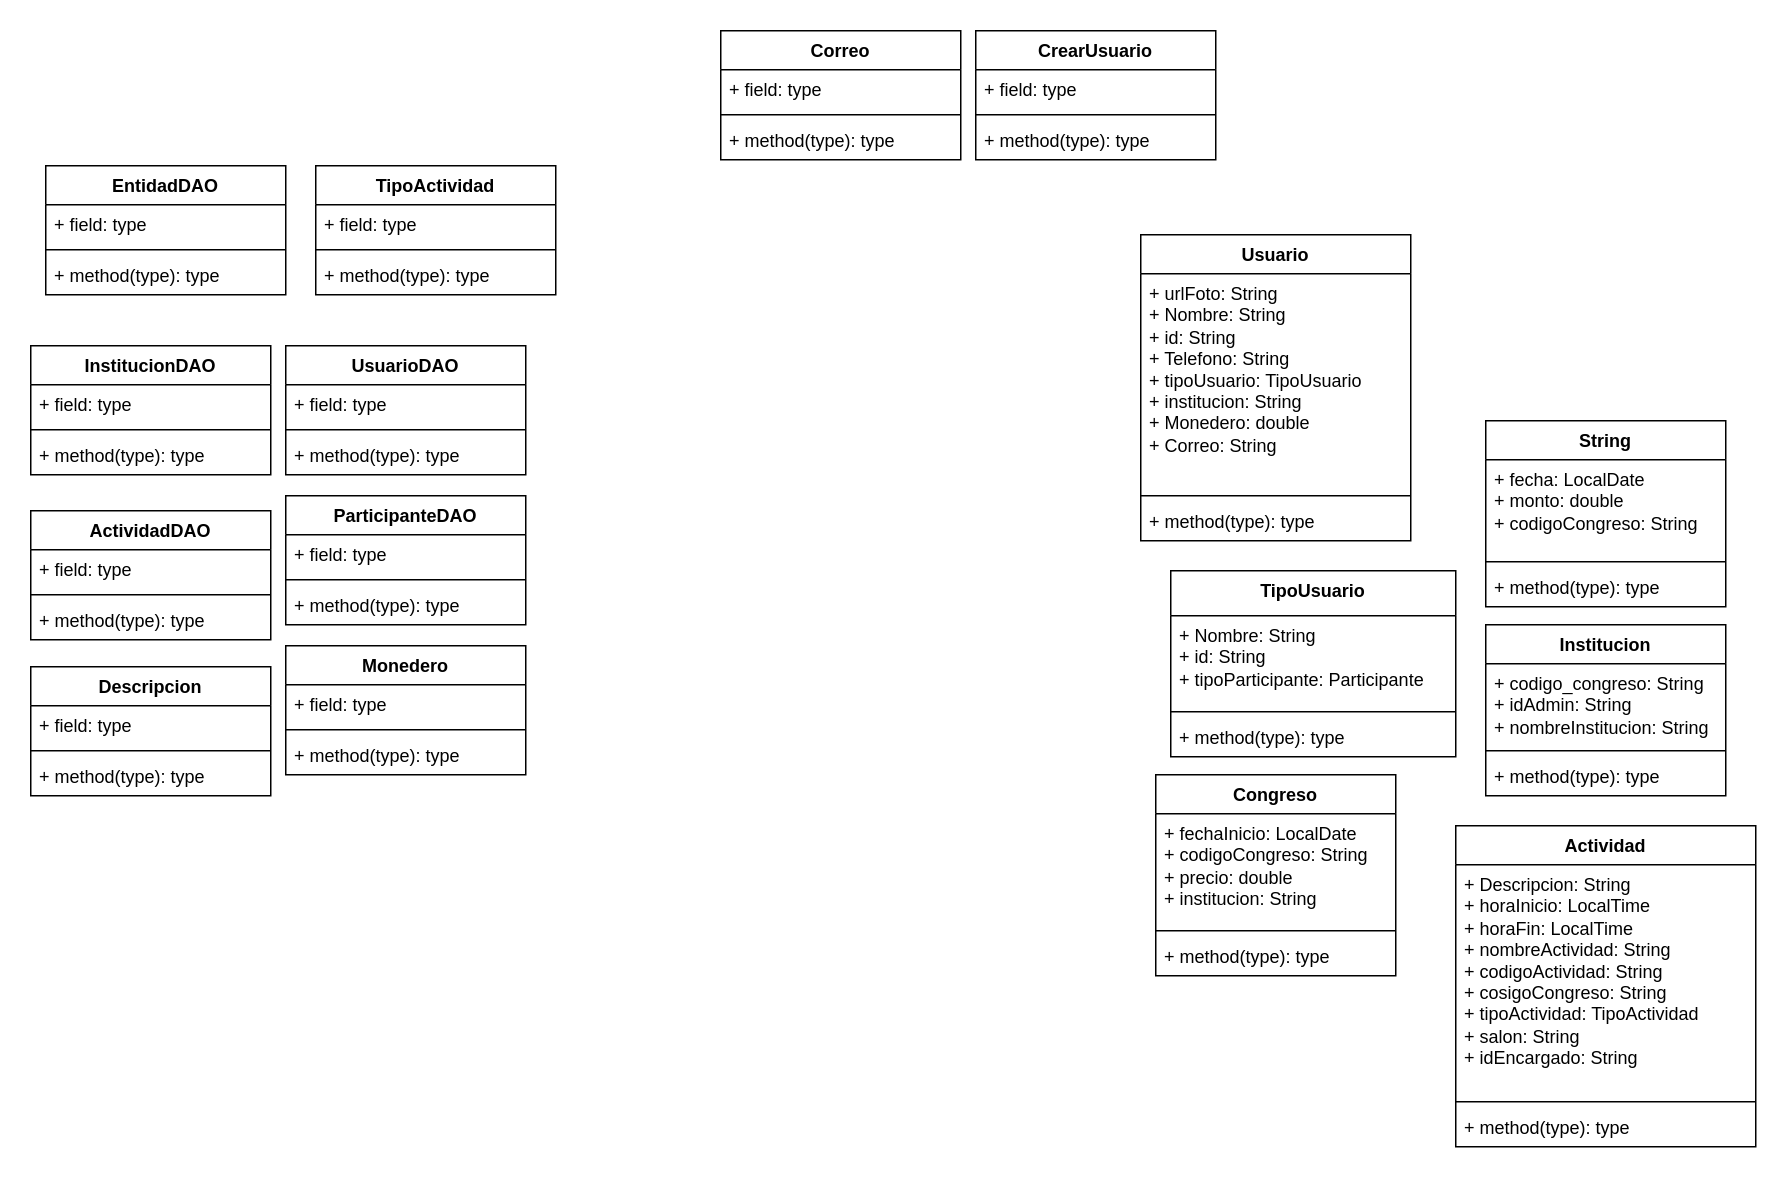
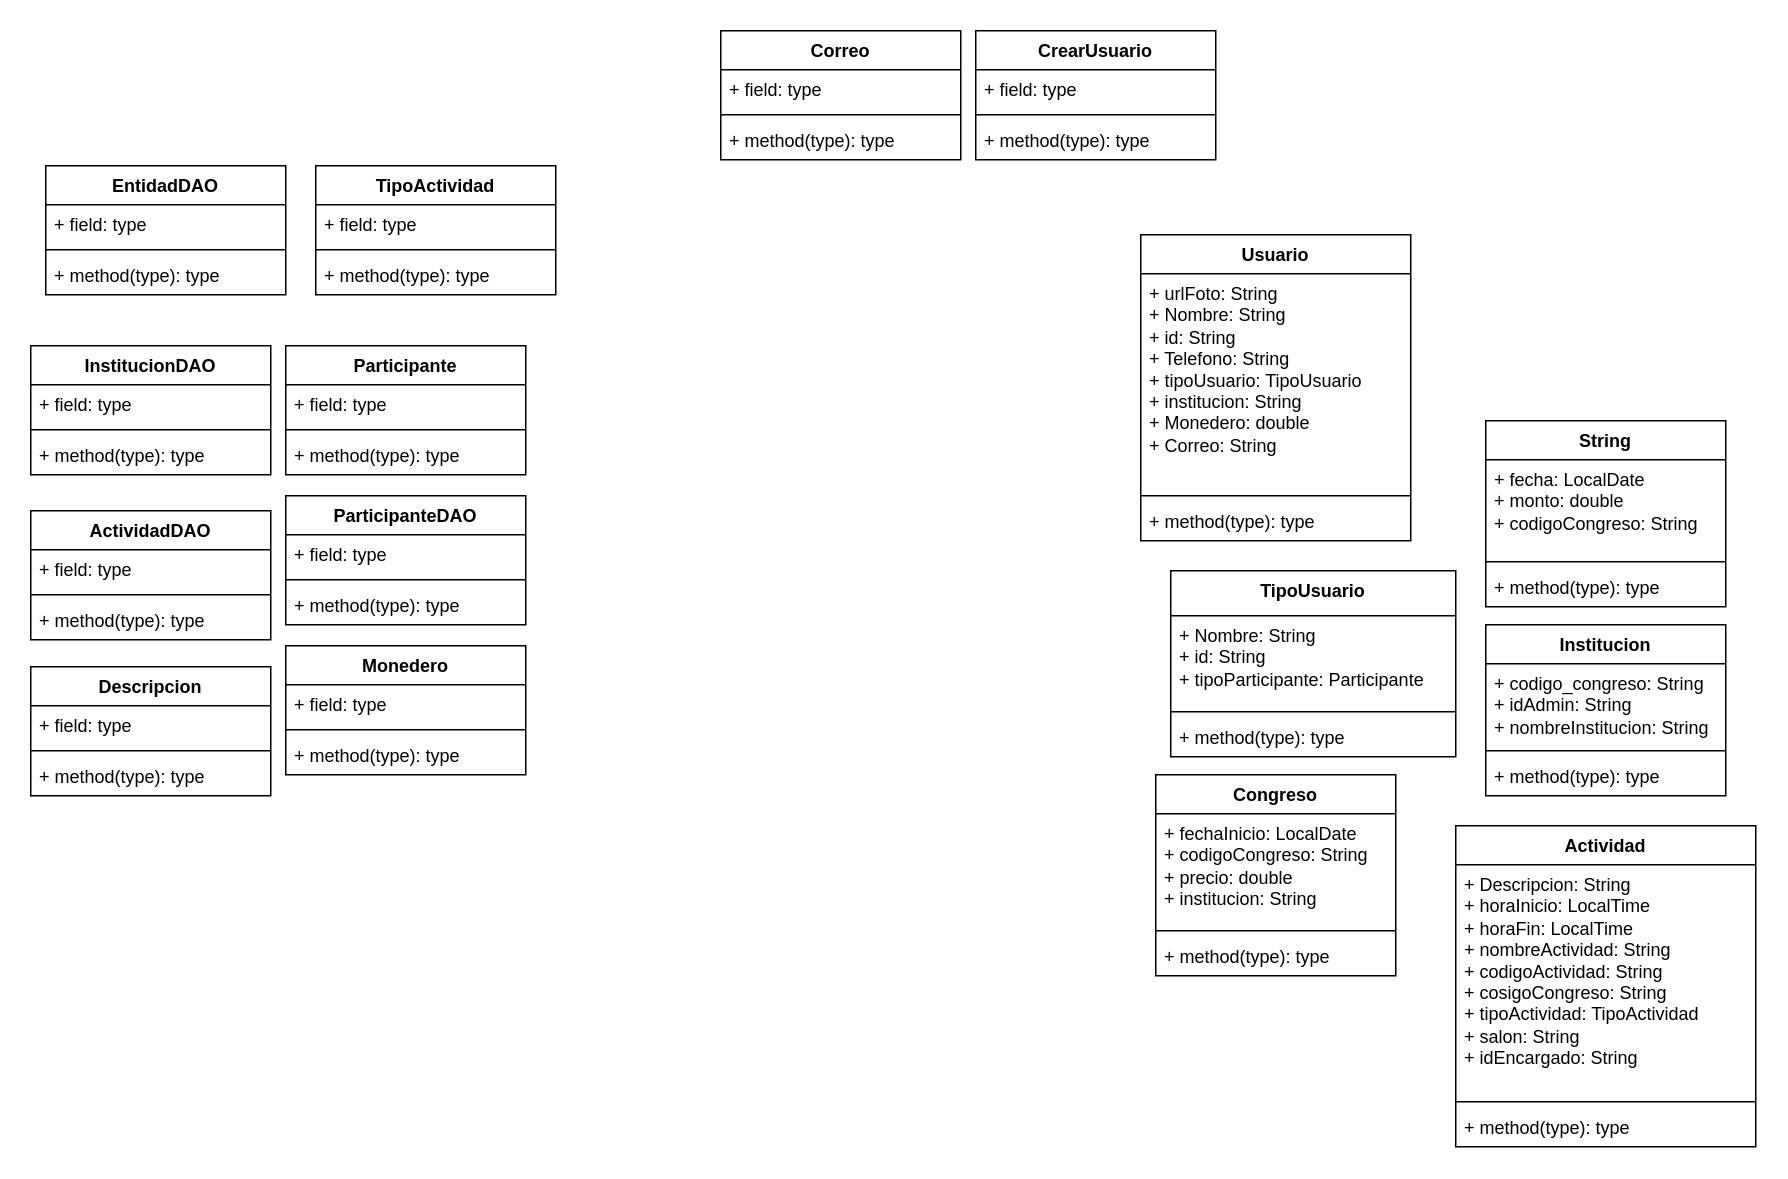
- <mxCell id="26" value="UsuarioDAO" style="swimlane;fontStyle=1;align=center;verticalAlign=top;childLayout=stackLayout;horizontal=1;startSize=26;horizontalStack=0;resizeParent=1;resizeParentMax=0;resizeLast=0;collapsible=1;marginBottom=0;whiteSpace=wrap;html=1;" vertex="1" parent="1"><mxGeometry x="190" y="230" width="160" height="86" as="geometry" /></mxCell>
+ <mxCell id="26" value="Participante" style="swimlane;fontStyle=1;align=center;verticalAlign=top;childLayout=stackLayout;horizontal=1;startSize=26;horizontalStack=0;resizeParent=1;resizeParentMax=0;resizeLast=0;collapsible=1;marginBottom=0;whiteSpace=wrap;html=1;" vertex="1" parent="1"><mxGeometry x="190" y="230" width="160" height="86" as="geometry" /></mxCell>
